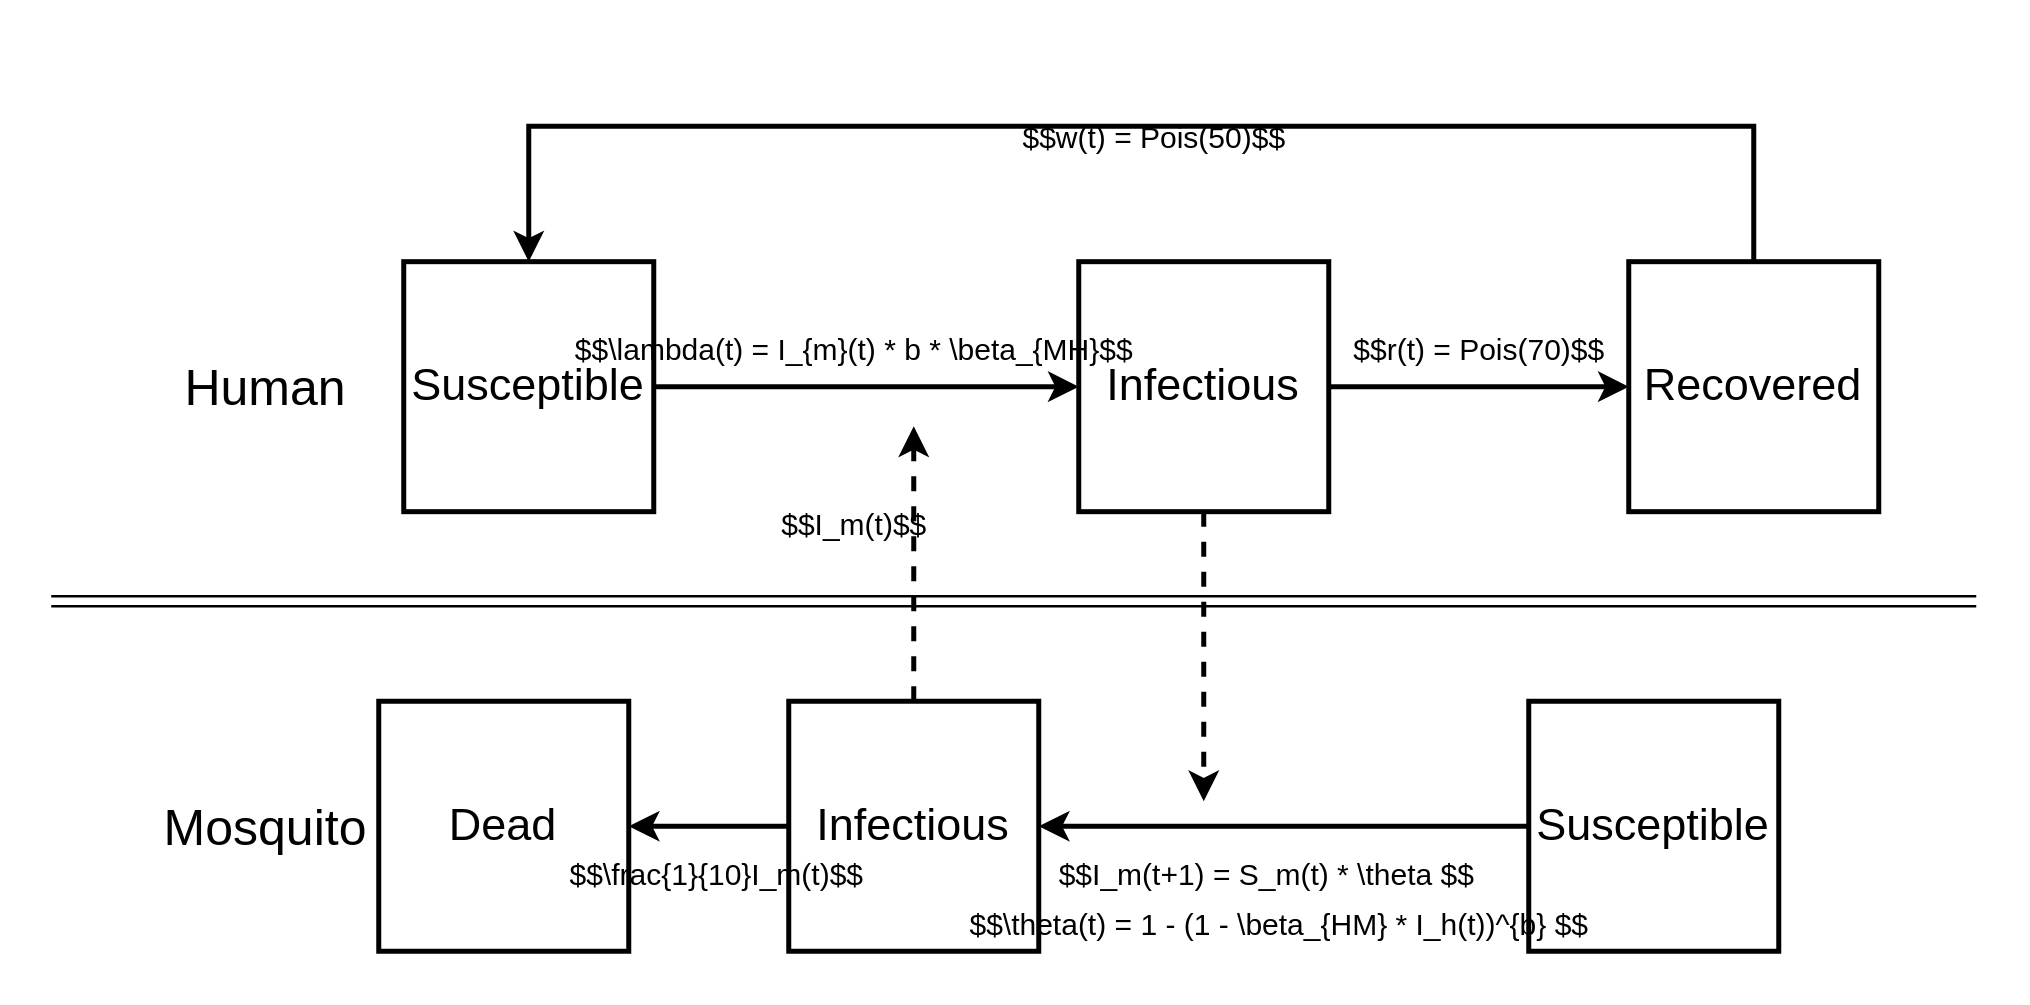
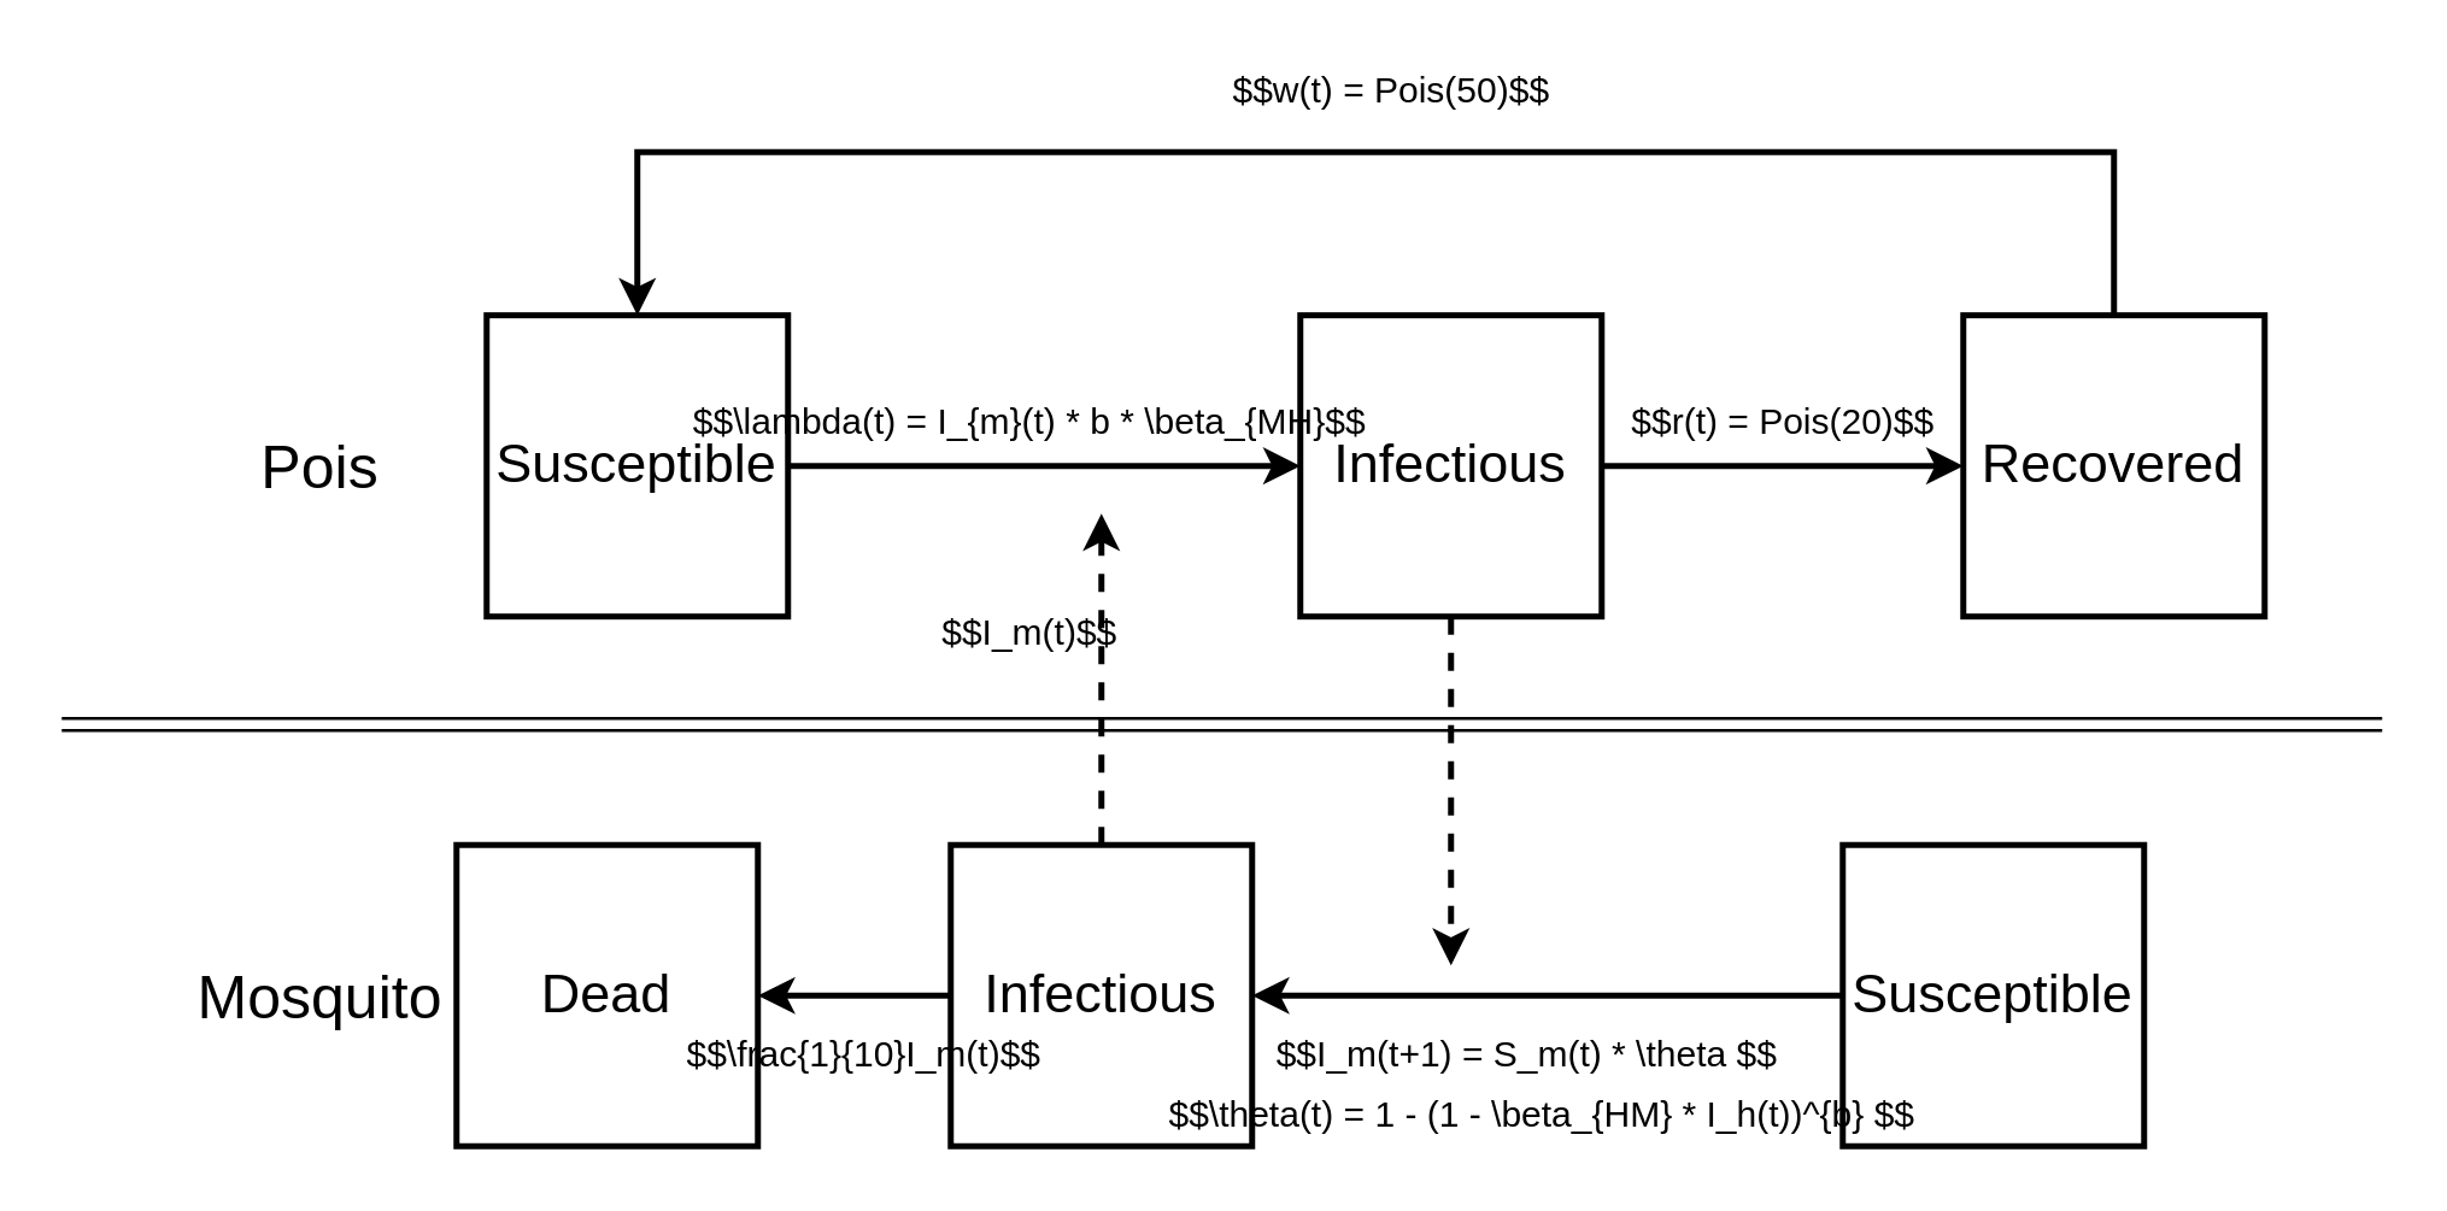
- <mxCell id="20" value="$$w(t) = Pois(50)$$" style="text;html=1;align=center;verticalAlign=middle;resizable=0;points=[];autosize=1;" vertex="1" parent="1"><mxGeometry x="401" y="45" width="120" height="20" as="geometry" /></mxCell>
+ <mxCell id="20" value="$$w(t) = Pois(50)$$" style="text;html=1;align=center;verticalAlign=middle;resizable=0;points=[];autosize=1;" vertex="1" parent="1"><mxGeometry x="401" y="20" width="120" height="20" as="geometry" /></mxCell>
- <mxCell id="19" value="$$r(t) = Pois(70)$$" style="text;html=1;align=center;verticalAlign=middle;resizable=0;points=[];autosize=1;" vertex="1" parent="1"><mxGeometry x="531" y="130" width="120" height="20" as="geometry" /></mxCell>
+ <mxCell id="19" value="$$r(t) = Pois(20)$$" style="text;html=1;align=center;verticalAlign=middle;resizable=0;points=[];autosize=1;" vertex="1" parent="1"><mxGeometry x="531" y="130" width="120" height="20" as="geometry" /></mxCell>
- <mxCell id="10" value="&lt;font style=&quot;font-size: 20px&quot;&gt;Human&lt;br&gt;&lt;/font&gt;" style="text;html=1;strokeColor=none;fillColor=none;align=center;verticalAlign=middle;whiteSpace=wrap;rounded=0;" parent="1" vertex="1"><mxGeometry x="71" y="138.17" width="70" height="32" as="geometry" /></mxCell>
+ <mxCell id="10" value="&lt;font style=&quot;font-size: 20px&quot;&gt;Pois&lt;br&gt;&lt;/font&gt;" style="text;html=1;strokeColor=none;fillColor=none;align=center;verticalAlign=middle;whiteSpace=wrap;rounded=0;" parent="1" vertex="1"><mxGeometry x="71" y="138.17" width="70" height="32" as="geometry" /></mxCell>
